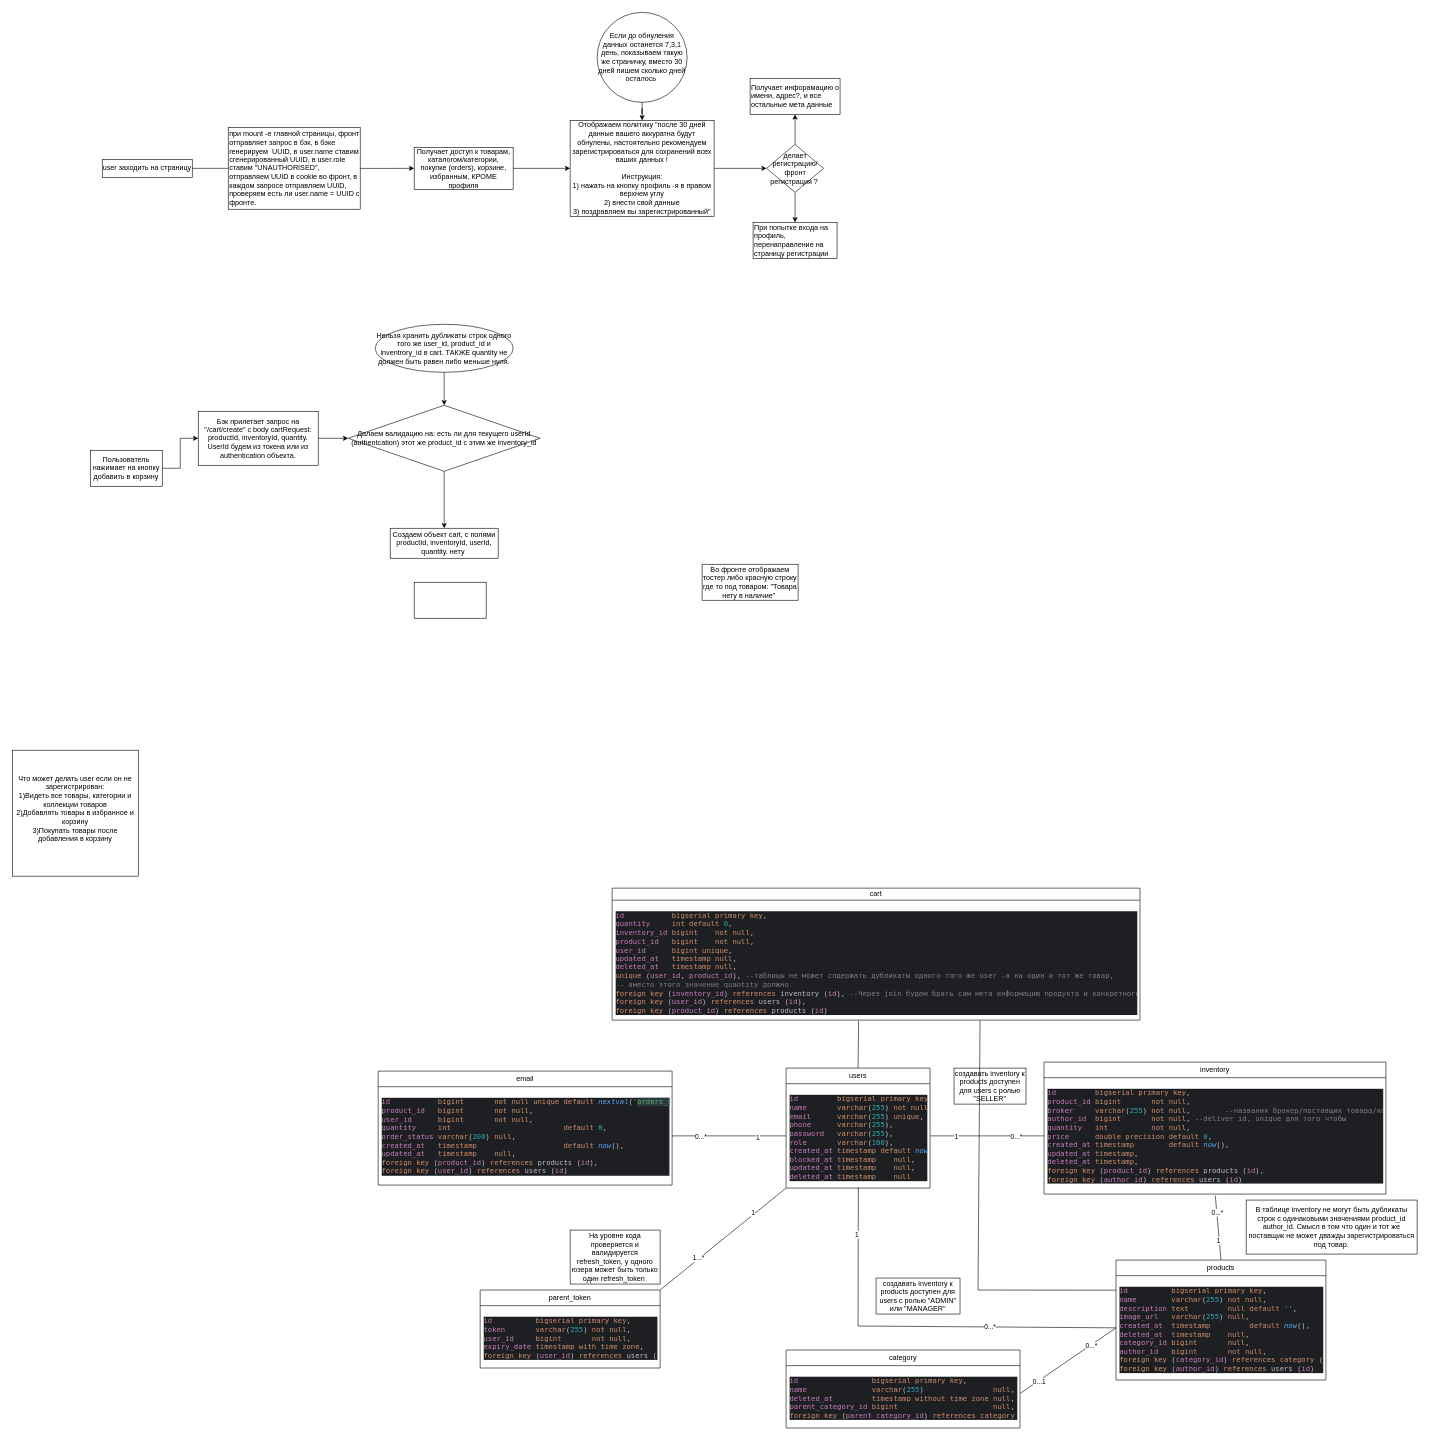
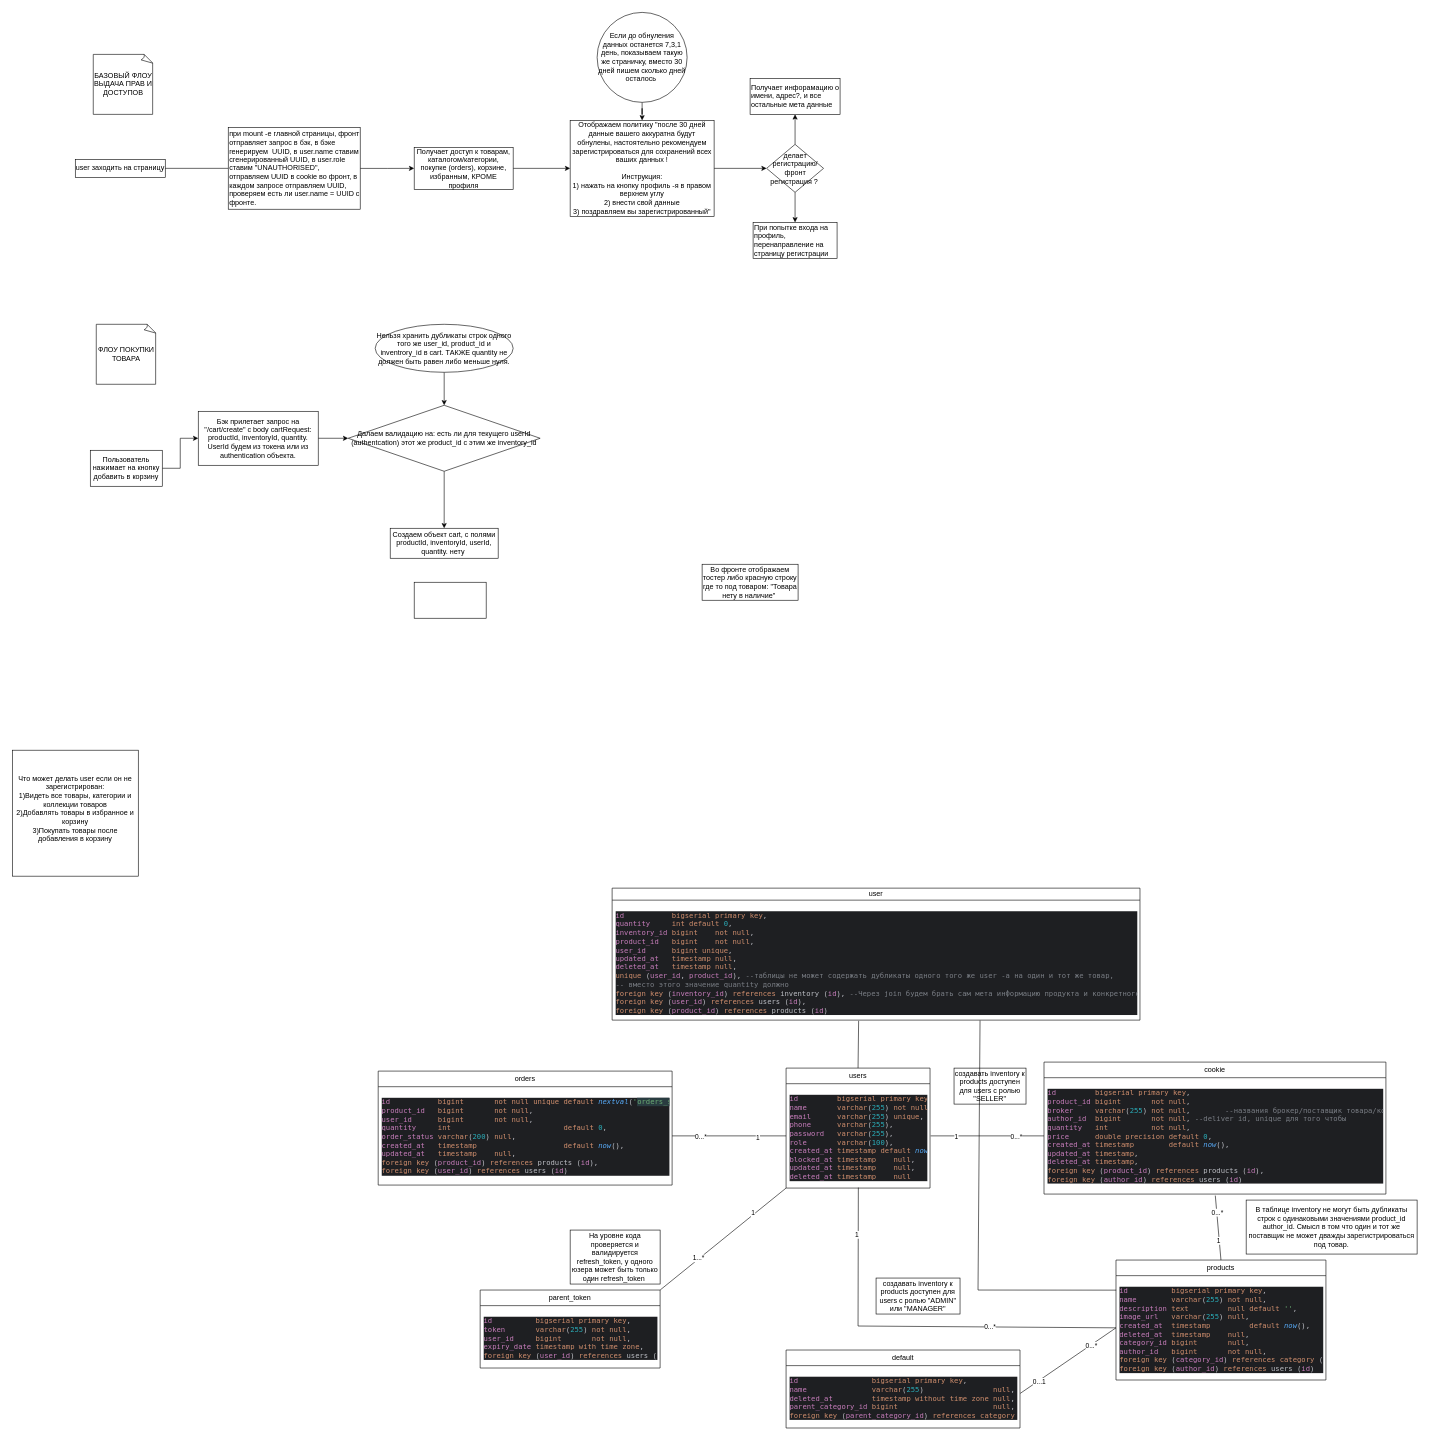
+ <mxCell id="51" value="БАЗОВЫЙ ФЛОУ&lt;br&gt;ВЫДАЧА ПРАВ И ДОСТУПОВ" style="whiteSpace=wrap;html=1;shape=mxgraph.basic.document" parent="1" vertex="1"><mxGeometry x="155" y="90.01" width="100" height="100" as="geometry" /></mxCell>
- <mxCell id="36" value="user заходить на страницу" style="rounded=0;whiteSpace=wrap;html=1;" parent="1" vertex="1"><mxGeometry x="170" y="265" width="150" height="30" as="geometry" /></mxCell>
+ <mxCell id="36" value="user заходить на страницу" style="rounded=0;whiteSpace=wrap;html=1;" parent="1" vertex="1"><mxGeometry x="125" y="265" width="150" height="30" as="geometry" /></mxCell>
+ <mxCell id="52" value="ФЛОУ ПОКУПКИ ТОВАРА" style="whiteSpace=wrap;html=1;shape=mxgraph.basic.document" parent="1" vertex="1"><mxGeometry x="160" y="540" width="100" height="100" as="geometry" /></mxCell>
- <mxCell id="65" value="cart" style="swimlane;fontStyle=0;childLayout=stackLayout;horizontal=1;startSize=20;fillColor=none;horizontalStack=0;resizeParent=1;resizeParentMax=0;resizeLast=0;collapsible=1;marginBottom=0;whiteSpace=wrap;html=1;" vertex="1" parent="1"><mxGeometry x="1020" y="1480" width="880" height="220" as="geometry" /></mxCell>
+ <mxCell id="65" value="user" style="swimlane;fontStyle=0;childLayout=stackLayout;horizontal=1;startSize=20;fillColor=none;horizontalStack=0;resizeParent=1;resizeParentMax=0;resizeLast=0;collapsible=1;marginBottom=0;whiteSpace=wrap;html=1;" vertex="1" parent="1"><mxGeometry x="1020" y="1480" width="880" height="220" as="geometry" /></mxCell>
- <mxCell id="4" value="inventory" style="swimlane;fontStyle=0;childLayout=stackLayout;horizontal=1;startSize=26;fillColor=none;horizontalStack=0;resizeParent=1;resizeParentMax=0;resizeLast=0;collapsible=1;marginBottom=0;whiteSpace=wrap;html=1;" parent="1" vertex="1"><mxGeometry x="1740" y="1770" width="570" height="220" as="geometry" /></mxCell>
+ <mxCell id="4" value="cookie" style="swimlane;fontStyle=0;childLayout=stackLayout;horizontal=1;startSize=26;fillColor=none;horizontalStack=0;resizeParent=1;resizeParentMax=0;resizeLast=0;collapsible=1;marginBottom=0;whiteSpace=wrap;html=1;" parent="1" vertex="1"><mxGeometry x="1740" y="1770" width="570" height="220" as="geometry" /></mxCell>
- <mxCell id="22" value="email" style="swimlane;fontStyle=0;childLayout=stackLayout;horizontal=1;startSize=26;fillColor=none;horizontalStack=0;resizeParent=1;resizeParentMax=0;resizeLast=0;collapsible=1;marginBottom=0;whiteSpace=wrap;html=1;" parent="1" vertex="1"><mxGeometry x="630" y="1785" width="490" height="190" as="geometry" /></mxCell>
+ <mxCell id="22" value="orders" style="swimlane;fontStyle=0;childLayout=stackLayout;horizontal=1;startSize=26;fillColor=none;horizontalStack=0;resizeParent=1;resizeParentMax=0;resizeLast=0;collapsible=1;marginBottom=0;whiteSpace=wrap;html=1;" parent="1" vertex="1"><mxGeometry x="630" y="1785" width="490" height="190" as="geometry" /></mxCell>
- <mxCell id="9" value="category" style="swimlane;fontStyle=0;childLayout=stackLayout;horizontal=1;startSize=26;fillColor=none;horizontalStack=0;resizeParent=1;resizeParentMax=0;resizeLast=0;collapsible=1;marginBottom=0;whiteSpace=wrap;html=1;" parent="1" vertex="1"><mxGeometry x="1310" y="2250" width="390" height="130" as="geometry" /></mxCell>
+ <mxCell id="9" value="default" style="swimlane;fontStyle=0;childLayout=stackLayout;horizontal=1;startSize=26;fillColor=none;horizontalStack=0;resizeParent=1;resizeParentMax=0;resizeLast=0;collapsible=1;marginBottom=0;whiteSpace=wrap;html=1;" parent="1" vertex="1"><mxGeometry x="1310" y="2250" width="390" height="130" as="geometry" /></mxCell>
